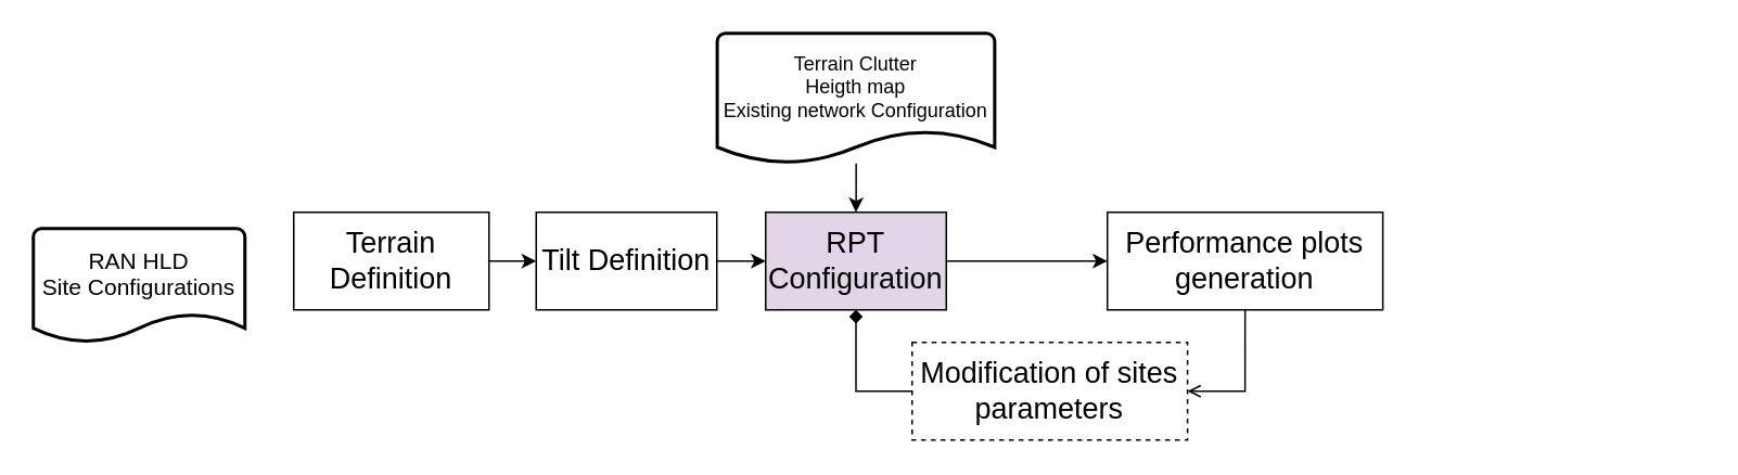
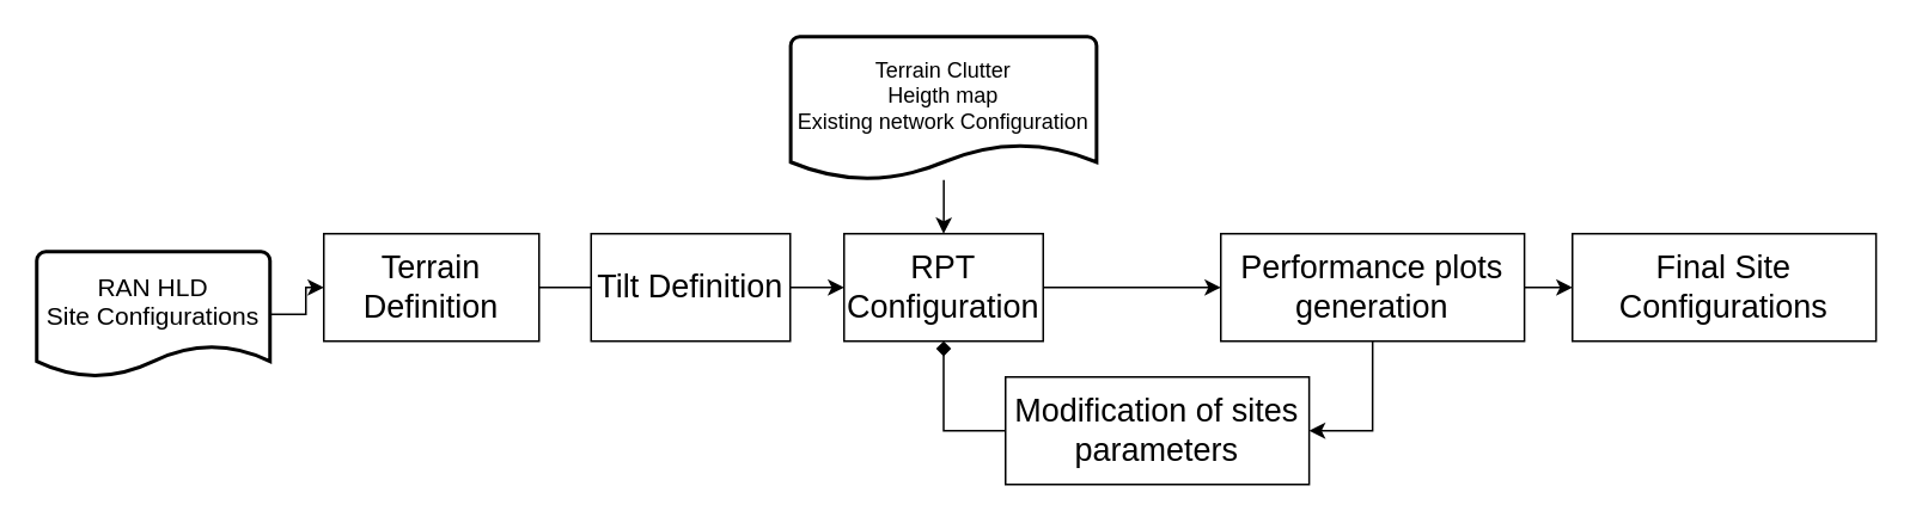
- <mxCell id="11" value="" style="edgeStyle=orthogonalEdgeStyle;rounded=0;orthogonalLoop=1;jettySize=auto;html=1;fillColor=#FFFF33;entryX=0;entryY=0.5;entryDx=0;entryDy=0;exitX=1;exitY=0.5;exitDx=0;exitDy=0;" parent="1" source="2" target="4" edge="1"><mxGeometry relative="1" as="geometry"><mxPoint x="316" y="160" as="targetPoint" /><mxPoint x="301" y="160" as="sourcePoint" /></mxGeometry></mxCell>
+ <mxCell id="11" value="" style="edgeStyle=orthogonalEdgeStyle;rounded=0;orthogonalLoop=1;jettySize=auto;html=1;fillColor=#FFFF33;entryX=0;entryY=0.5;entryDx=0;entryDy=0;exitX=1;exitY=0.5;exitDx=0;exitDy=0;endArrow=none;" parent="1" source="2" target="4" edge="1"><mxGeometry relative="1" as="geometry"><mxPoint x="316" y="160" as="targetPoint" /><mxPoint x="301" y="160" as="sourcePoint" /></mxGeometry></mxCell>
- <mxCell id="6" value="&lt;font style=&quot;font-size: 18px&quot;&gt;RPT Configuration&lt;/font&gt;" style="rounded=0;whiteSpace=wrap;html=1;fillColor=#e1d5e7;" vertex="1" parent="1"><mxGeometry x="470" y="130" width="111" height="60" as="geometry" /></mxCell>
+ <mxCell id="6" value="&lt;font style=&quot;font-size: 18px&quot;&gt;RPT Configuration&lt;/font&gt;" style="rounded=0;whiteSpace=wrap;html=1;" vertex="1" parent="1"><mxGeometry x="470" y="130" width="111" height="60" as="geometry" /></mxCell>
+ <mxCell id="8" value="" style="edgeStyle=orthogonalEdgeStyle;rounded=0;orthogonalLoop=1;jettySize=auto;html=1;" edge="1" parent="1" source="9" target="10"><mxGeometry relative="1" as="geometry" /></mxCell>
+ <mxCell id="10" value="&lt;font style=&quot;font-size: 18px&quot;&gt;Final Site Configurations&lt;/font&gt;" style="rounded=0;whiteSpace=wrap;html=1;" vertex="1" parent="1"><mxGeometry x="876" y="130" width="169.25" height="60" as="geometry" /></mxCell>
+ <mxCell id="12" value="" style="edgeStyle=orthogonalEdgeStyle;rounded=0;orthogonalLoop=1;jettySize=auto;html=1;" edge="1" parent="1" source="13" target="2"><mxGeometry relative="1" as="geometry" /></mxCell>
- <mxCell id="17" value="&lt;font style=&quot;font-size: 18px&quot;&gt;Modification of sites parameters&lt;/font&gt;" style="rounded=0;whiteSpace=wrap;html=1;dashed=1;" vertex="1" parent="1"><mxGeometry x="560" y="210" width="169.25" height="60" as="geometry" /></mxCell>
+ <mxCell id="17" value="&lt;font style=&quot;font-size: 18px&quot;&gt;Modification of sites parameters&lt;/font&gt;" style="rounded=0;whiteSpace=wrap;html=1;" vertex="1" parent="1"><mxGeometry x="560" y="210" width="169.25" height="60" as="geometry" /></mxCell>
- <mxCell id="7" style="edgeStyle=orthogonalEdgeStyle;rounded=0;orthogonalLoop=1;jettySize=auto;html=1;exitX=0.5;exitY=1;exitDx=0;exitDy=0;entryX=1;entryY=0.5;entryDx=0;entryDy=0;endArrow=open;" edge="1" parent="1" source="9" target="17"><mxGeometry relative="1" as="geometry" /></mxCell>
+ <mxCell id="7" style="edgeStyle=orthogonalEdgeStyle;rounded=0;orthogonalLoop=1;jettySize=auto;html=1;exitX=0.5;exitY=1;exitDx=0;exitDy=0;entryX=1;entryY=0.5;entryDx=0;entryDy=0;" edge="1" parent="1" source="9" target="17"><mxGeometry relative="1" as="geometry" /></mxCell>
